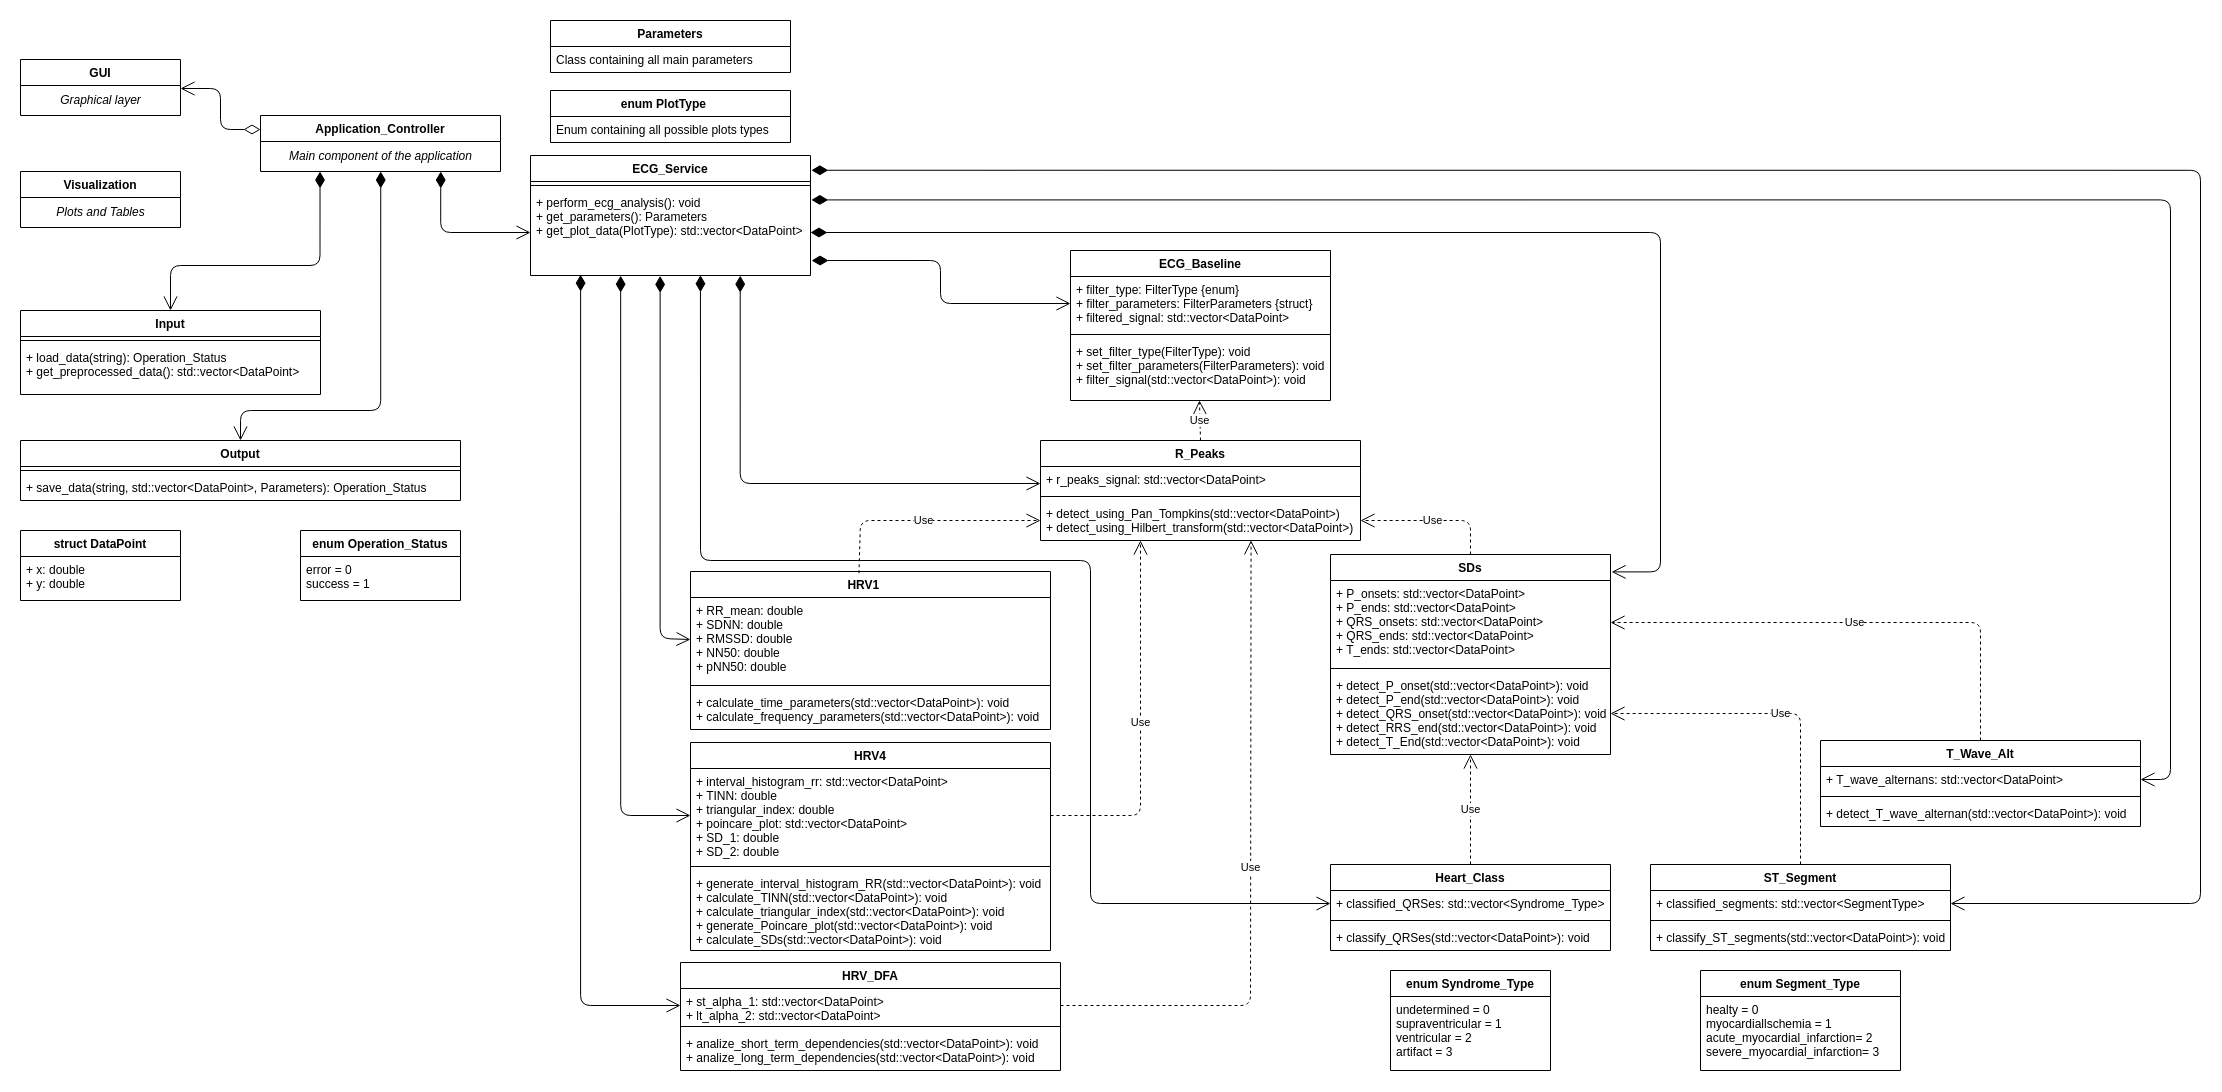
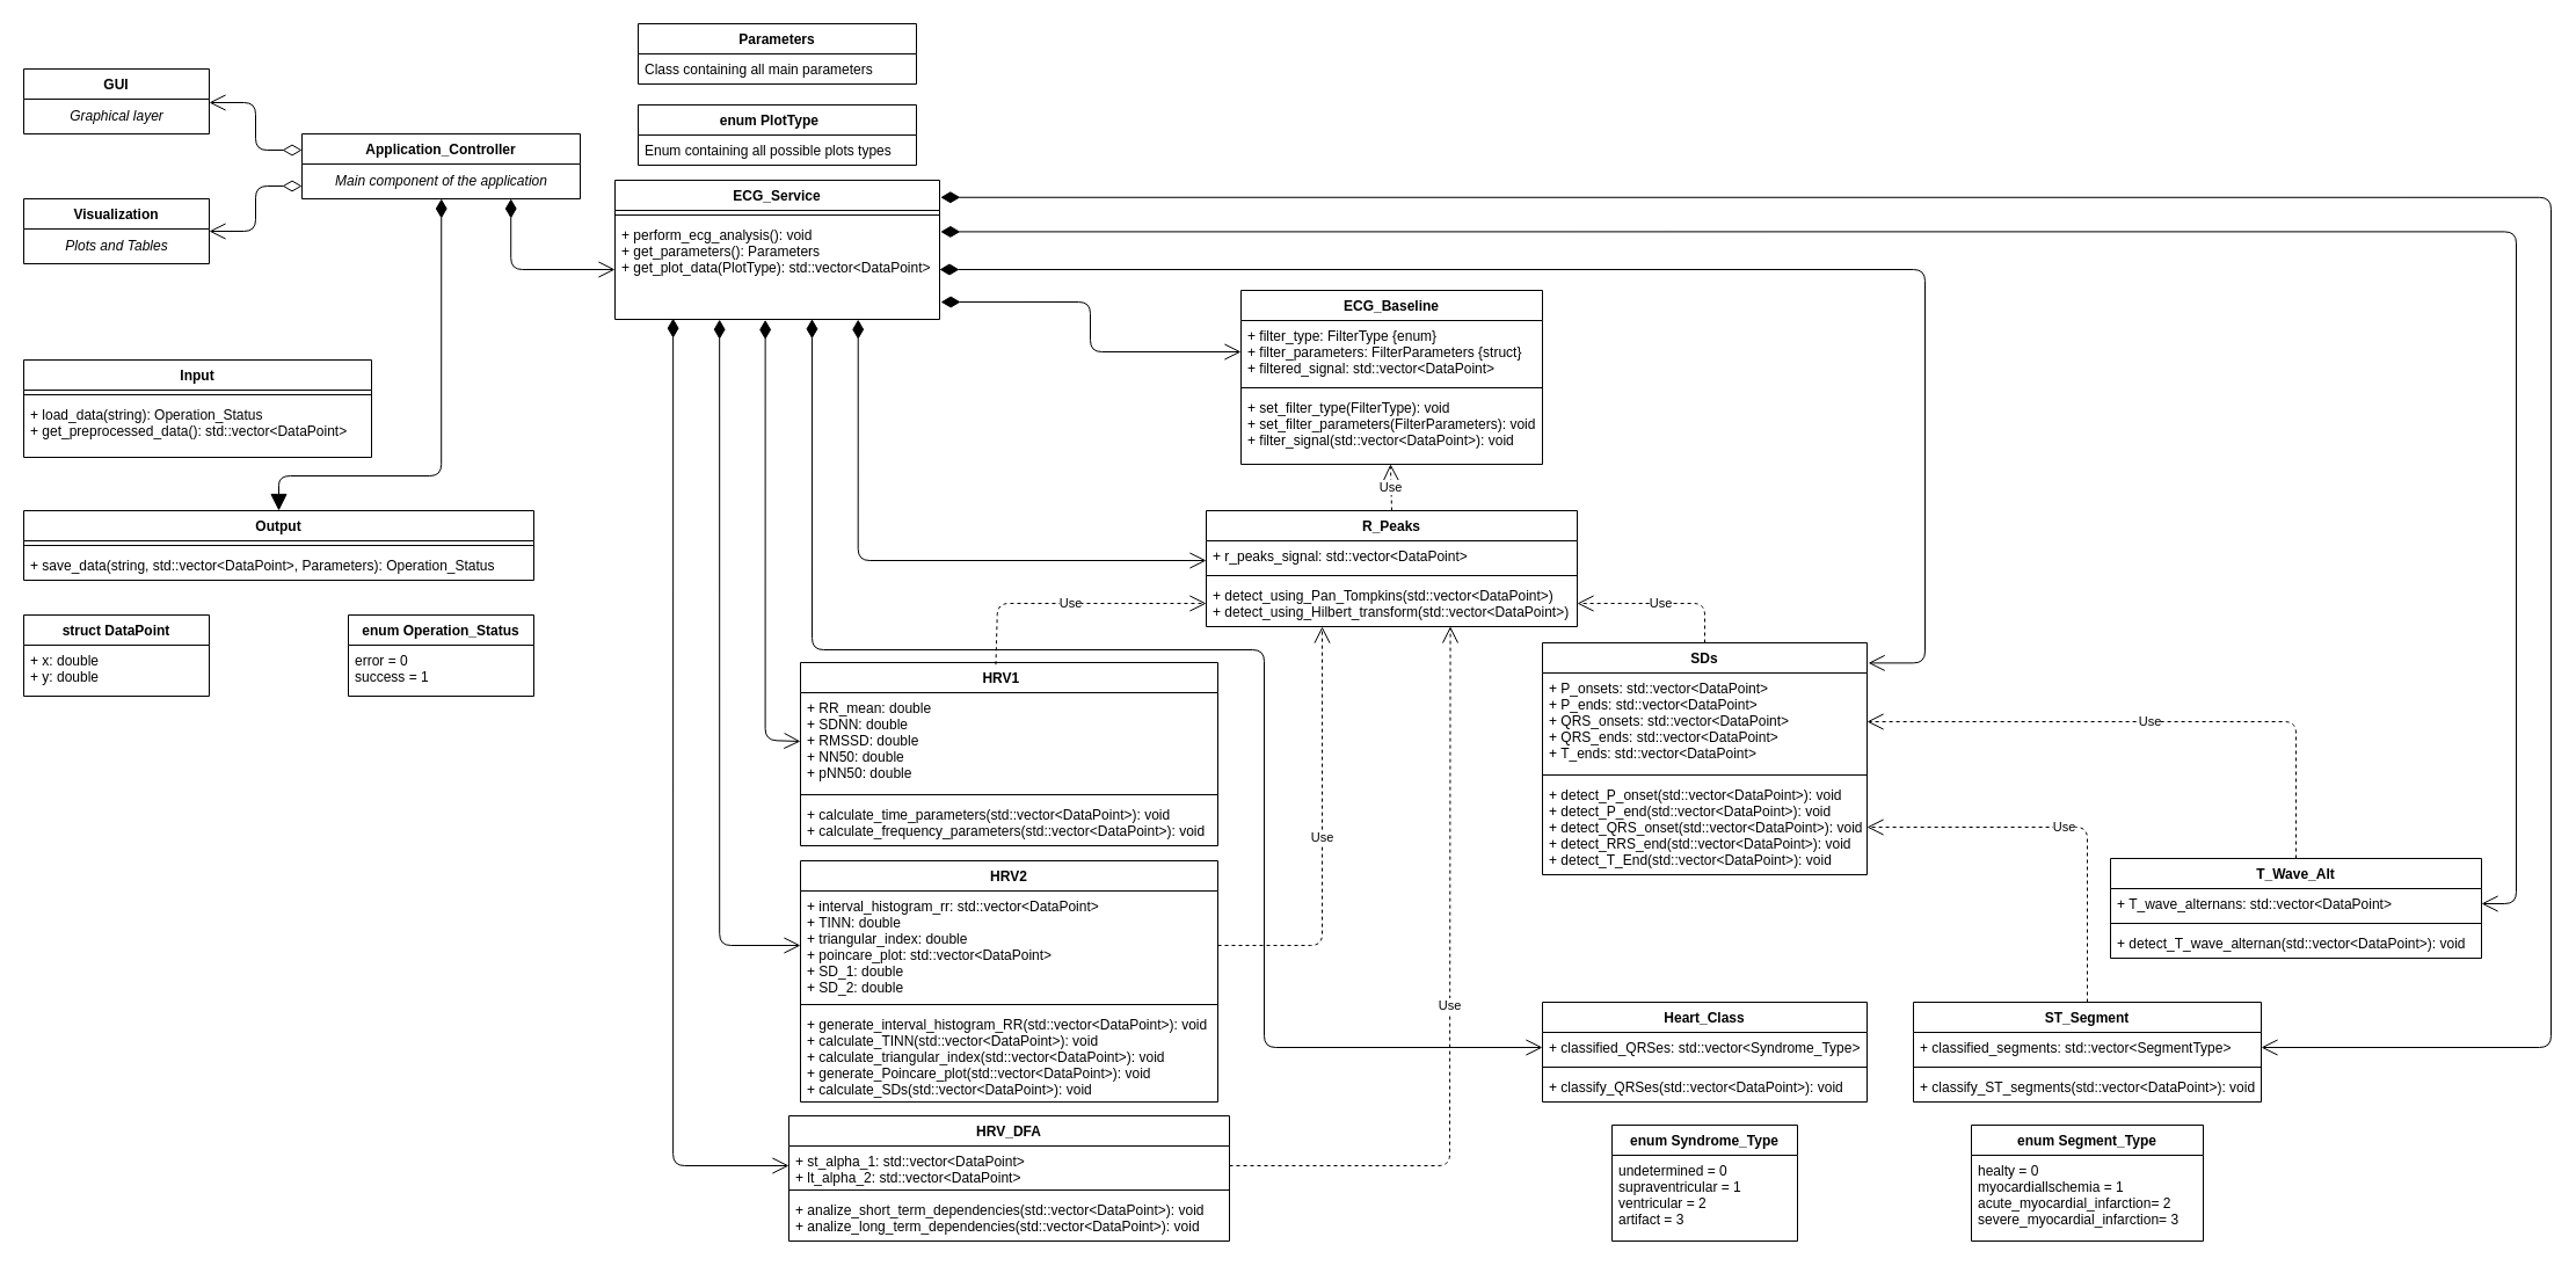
+ <mxCell id="66" value="" style="endArrow=open;html=1;endSize=12;startArrow=diamondThin;startSize=14;startFill=0;edgeStyle=orthogonalEdgeStyle;align=left;verticalAlign=bottom;exitX=0;exitY=0.633;exitDx=0;exitDy=0;entryX=1;entryY=0.5;entryDx=0;entryDy=0;exitPerimeter=0;" parent="1" source="39" target="64" edge="1"><mxGeometry x="-1" y="3" relative="1" as="geometry"><mxPoint x="270" y="209" as="sourcePoint" /><mxPoint x="190" y="194" as="targetPoint" /></mxGeometry></mxCell>
- <mxCell id="85" value="" style="endArrow=open;html=1;endSize=12;startArrow=diamondThin;startSize=14;startFill=1;edgeStyle=orthogonalEdgeStyle;align=left;verticalAlign=bottom;entryX=0.5;entryY=0;entryDx=0;entryDy=0;exitX=0.248;exitY=1;exitDx=0;exitDy=0;exitPerimeter=0;" parent="1" source="39" target="40" edge="1"><mxGeometry x="-1" y="3" relative="1" as="geometry"><mxPoint x="20" y="275" as="sourcePoint" /><mxPoint x="180" y="275" as="targetPoint" /><Array as="points"><mxPoint x="320" y="265" /><mxPoint x="170" y="265" /></Array></mxGeometry></mxCell>
- <mxCell id="80" value="" style="endArrow=open;html=1;endSize=12;startArrow=diamondThin;startSize=14;startFill=1;edgeStyle=orthogonalEdgeStyle;align=left;verticalAlign=bottom;entryX=0.5;entryY=0;entryDx=0;entryDy=0;exitX=0.501;exitY=1;exitDx=0;exitDy=0;exitPerimeter=0;" parent="1" source="39" target="43" edge="1"><mxGeometry x="-1" y="3" relative="1" as="geometry"><mxPoint x="380" y="245" as="sourcePoint" /><mxPoint x="330" y="379" as="targetPoint" /><Array as="points"><mxPoint x="380" y="410" /><mxPoint x="240" y="410" /></Array></mxGeometry></mxCell>
+ <mxCell id="80" value="" style="endArrow=block;html=1;endSize=12;startArrow=diamondThin;startSize=14;startFill=1;edgeStyle=orthogonalEdgeStyle;align=left;verticalAlign=bottom;entryX=0.5;entryY=0;entryDx=0;entryDy=0;exitX=0.501;exitY=1;exitDx=0;exitDy=0;exitPerimeter=0;" parent="1" source="39" target="43" edge="1"><mxGeometry x="-1" y="3" relative="1" as="geometry"><mxPoint x="380" y="245" as="sourcePoint" /><mxPoint x="330" y="379" as="targetPoint" /><Array as="points"><mxPoint x="380" y="410" /><mxPoint x="240" y="410" /></Array></mxGeometry></mxCell>
- <mxCell id="10" value="HRV4" style="swimlane;fontStyle=1;align=center;verticalAlign=top;childLayout=stackLayout;horizontal=1;startSize=26;horizontalStack=0;resizeParent=1;resizeParentMax=0;resizeLast=0;collapsible=1;marginBottom=0;" parent="1" vertex="1"><mxGeometry x="690" y="742" width="360" height="208" as="geometry" /></mxCell>
+ <mxCell id="10" value="HRV2" style="swimlane;fontStyle=1;align=center;verticalAlign=top;childLayout=stackLayout;horizontal=1;startSize=26;horizontalStack=0;resizeParent=1;resizeParentMax=0;resizeLast=0;collapsible=1;marginBottom=0;" parent="1" vertex="1"><mxGeometry x="690" y="742" width="360" height="208" as="geometry" /></mxCell>
- <mxCell id="81" value="Use" style="endArrow=open;endSize=12;dashed=1;html=1;exitX=0.5;exitY=0;exitDx=0;exitDy=0;entryX=0.5;entryY=1;entryDx=0;entryDy=0;" parent="1" source="26" target="14" edge="1"><mxGeometry width="160" relative="1" as="geometry"><mxPoint x="1650" y="820" as="sourcePoint" /><mxPoint x="1640" y="712" as="targetPoint" /></mxGeometry></mxCell>
